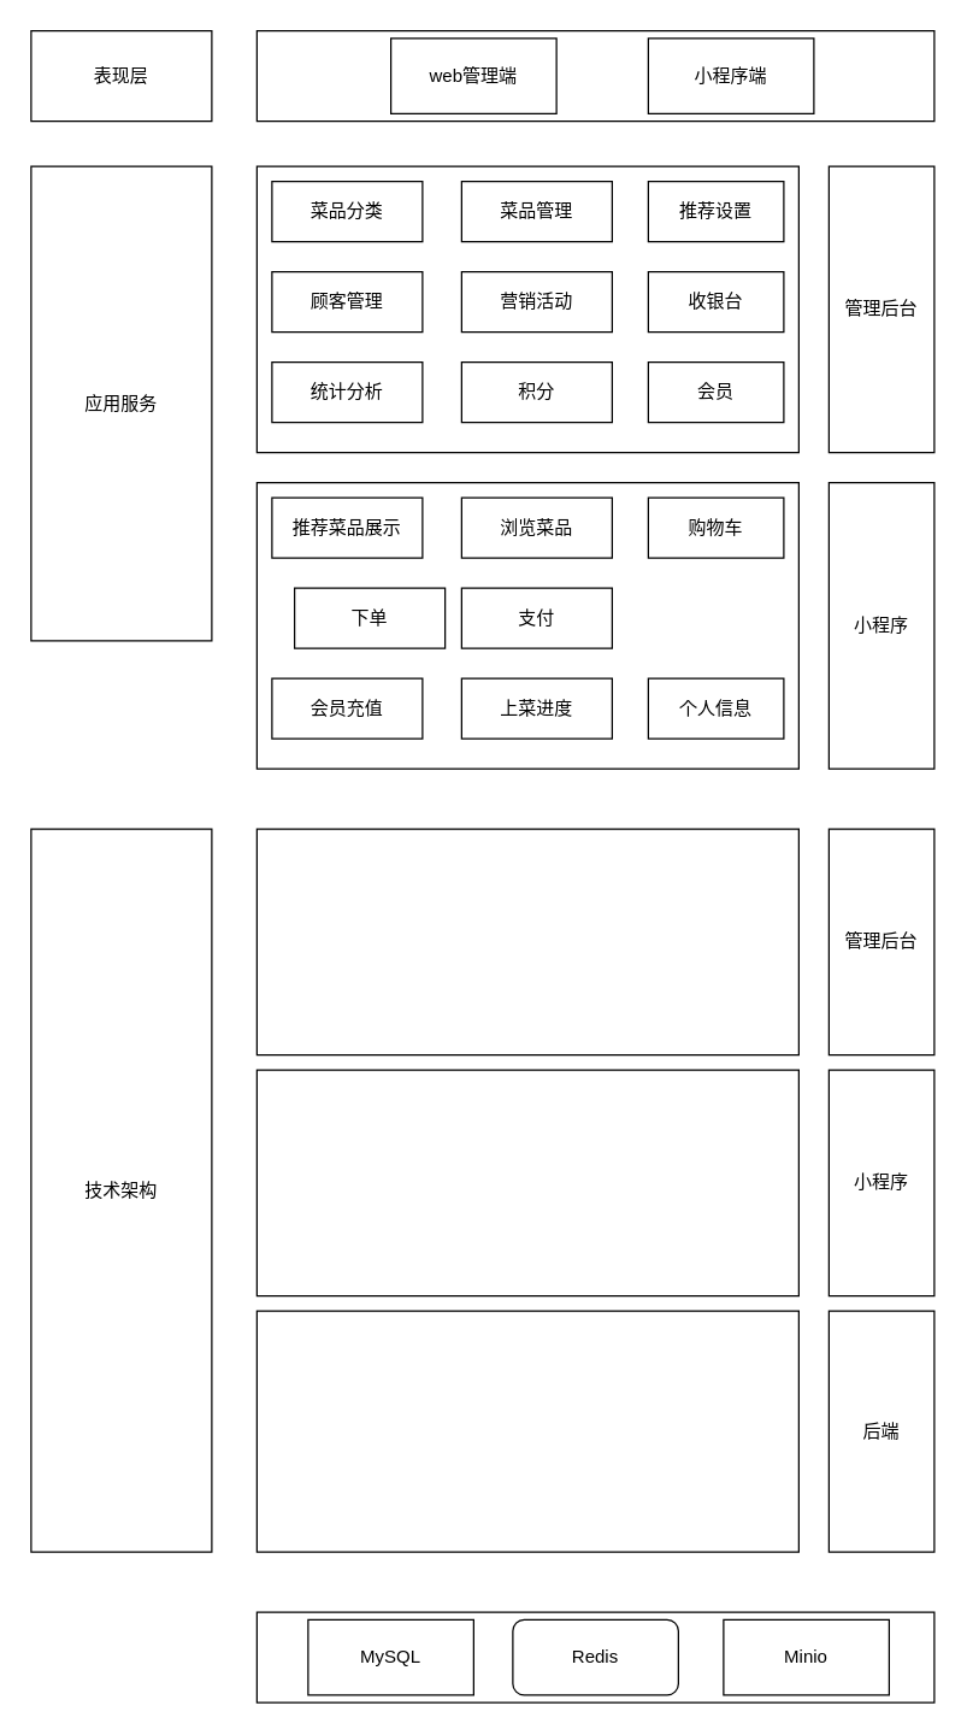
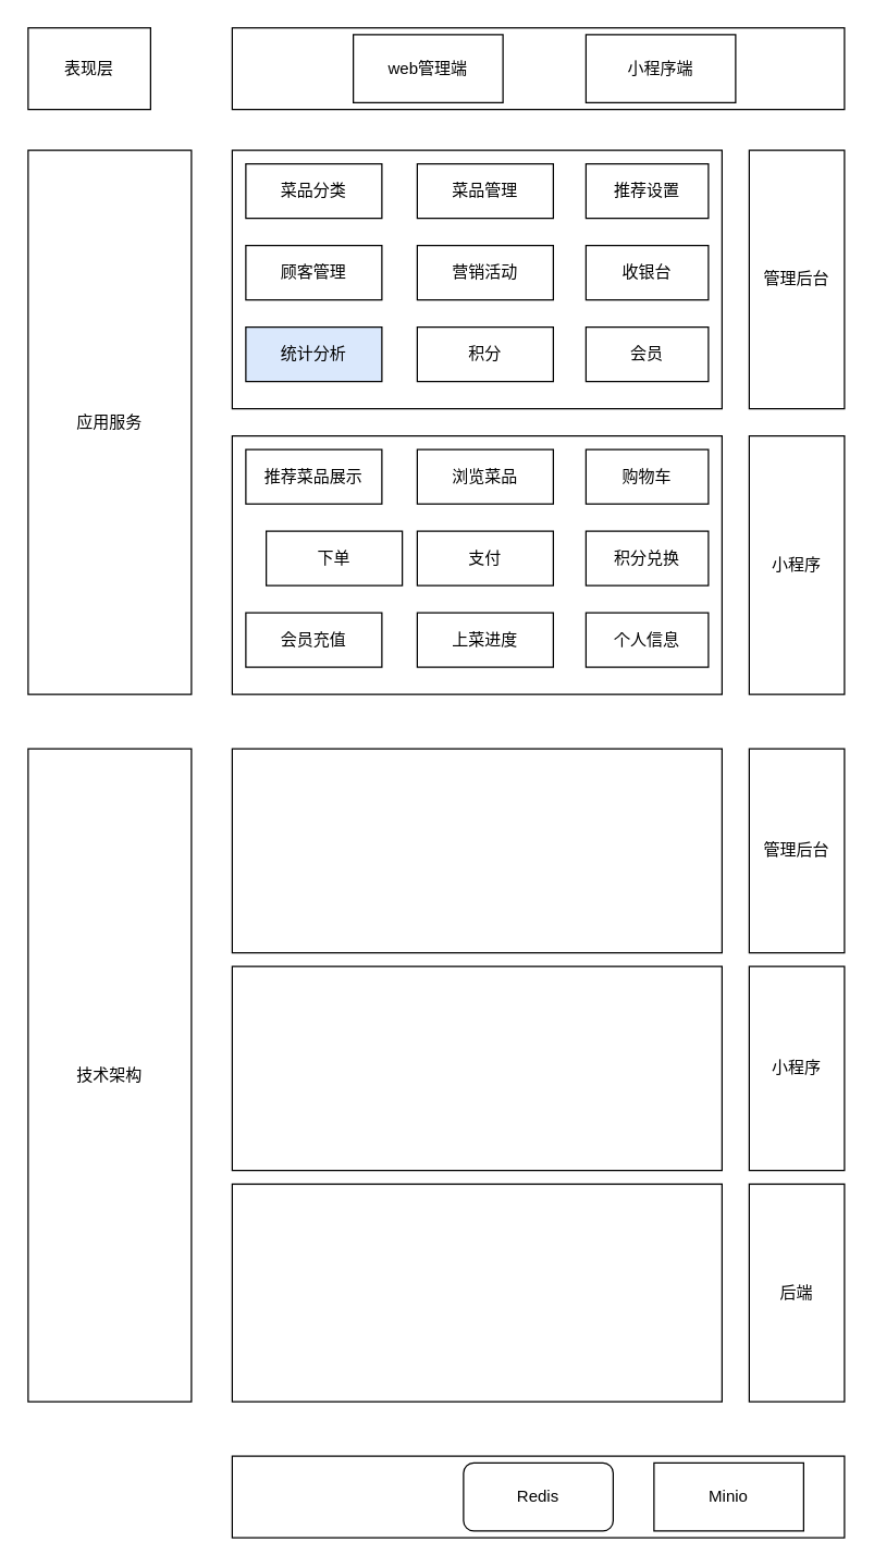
- <mxCell id="3" value="表现层" style="rounded=0;whiteSpace=wrap;html=1;" vertex="1" parent="1"><mxGeometry x="20" y="20" width="120" height="60" as="geometry" /></mxCell>
+ <mxCell id="3" value="表现层" style="rounded=0;whiteSpace=wrap;html=1;" vertex="1" parent="1"><mxGeometry x="20" y="20" width="90" height="60" as="geometry" /></mxCell>
- <mxCell id="26" value="统计分析" style="rounded=0;whiteSpace=wrap;html=1;" vertex="1" parent="1"><mxGeometry x="180" y="240" width="100" height="40" as="geometry" /></mxCell>
+ <mxCell id="26" value="统计分析" style="rounded=0;whiteSpace=wrap;html=1;fillColor=#dae8fc;" vertex="1" parent="1"><mxGeometry x="180" y="240" width="100" height="40" as="geometry" /></mxCell>
- <mxCell id="6" value="应用服务" style="rounded=0;whiteSpace=wrap;html=1;" vertex="1" parent="1"><mxGeometry x="20" y="110" width="120" height="315" as="geometry" /></mxCell>
+ <mxCell id="6" value="应用服务" style="rounded=0;whiteSpace=wrap;html=1;" vertex="1" parent="1"><mxGeometry x="20" y="110" width="120" height="400" as="geometry" /></mxCell>
+ <mxCell id="36" value="积分兑换" style="rounded=0;whiteSpace=wrap;html=1;" vertex="1" parent="1"><mxGeometry x="430" y="390" width="90" height="40" as="geometry" /></mxCell>
- <mxCell id="17" value="MySQL" style="rounded=0;whiteSpace=wrap;html=1;" vertex="1" parent="1"><mxGeometry x="204" y="1075" width="110" height="50" as="geometry" /></mxCell>
